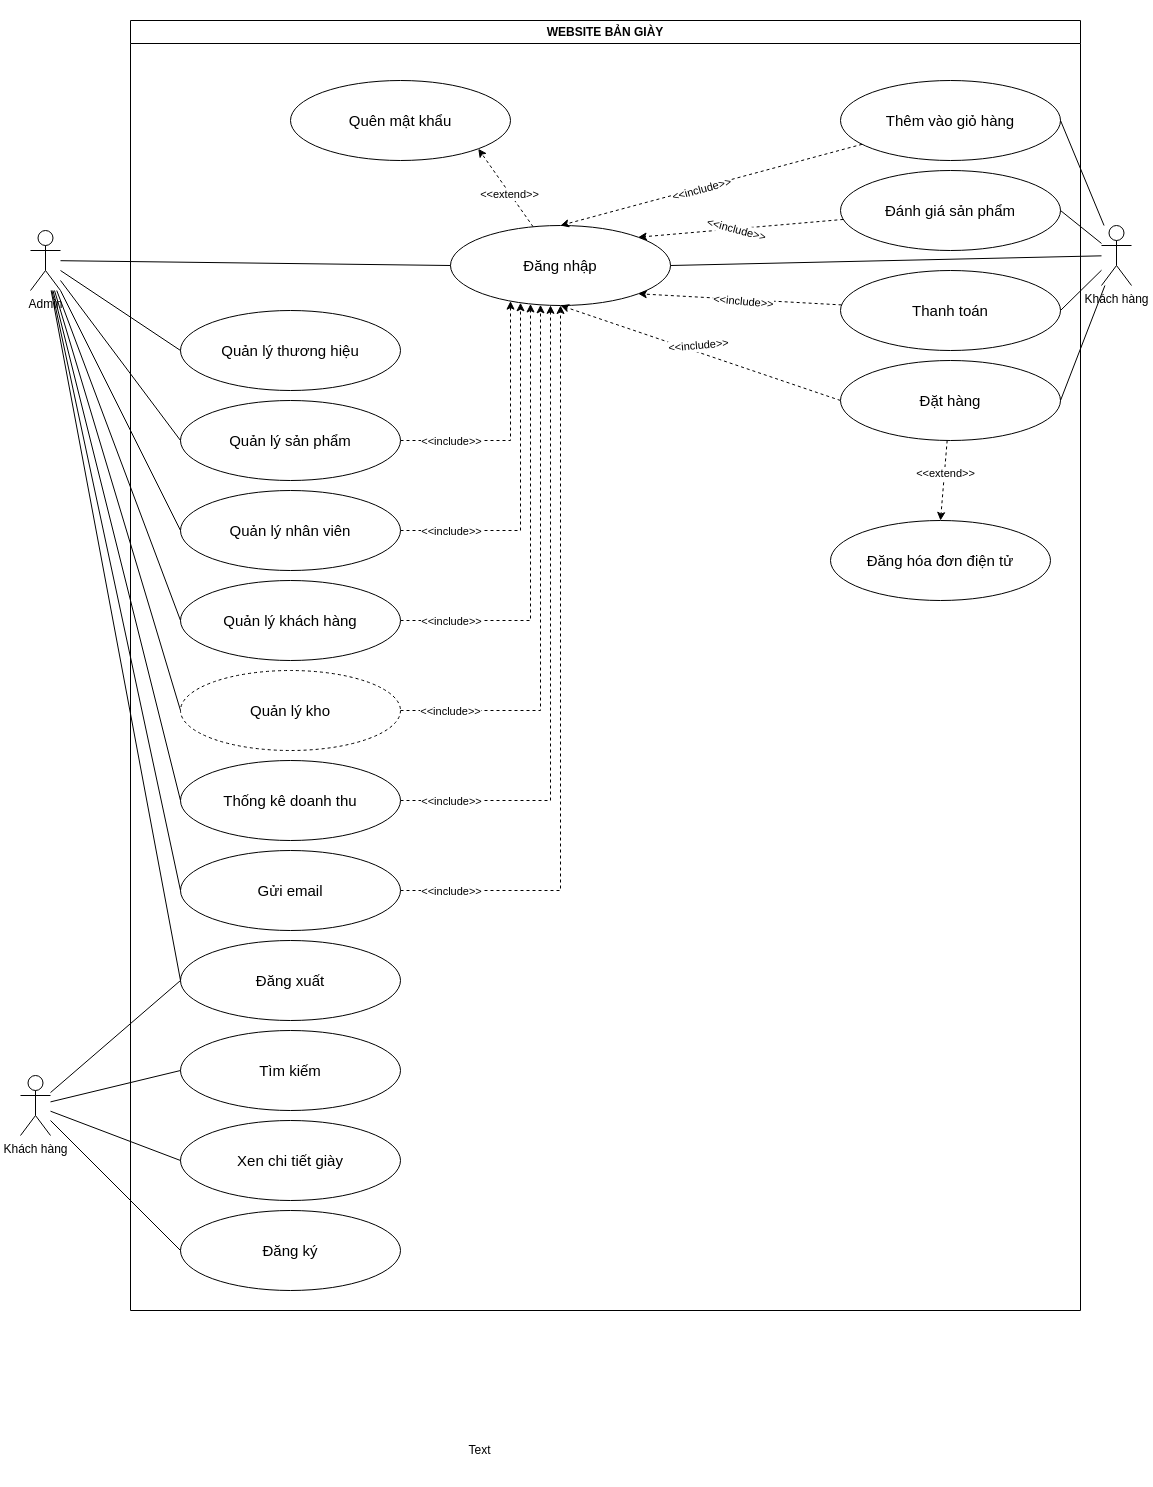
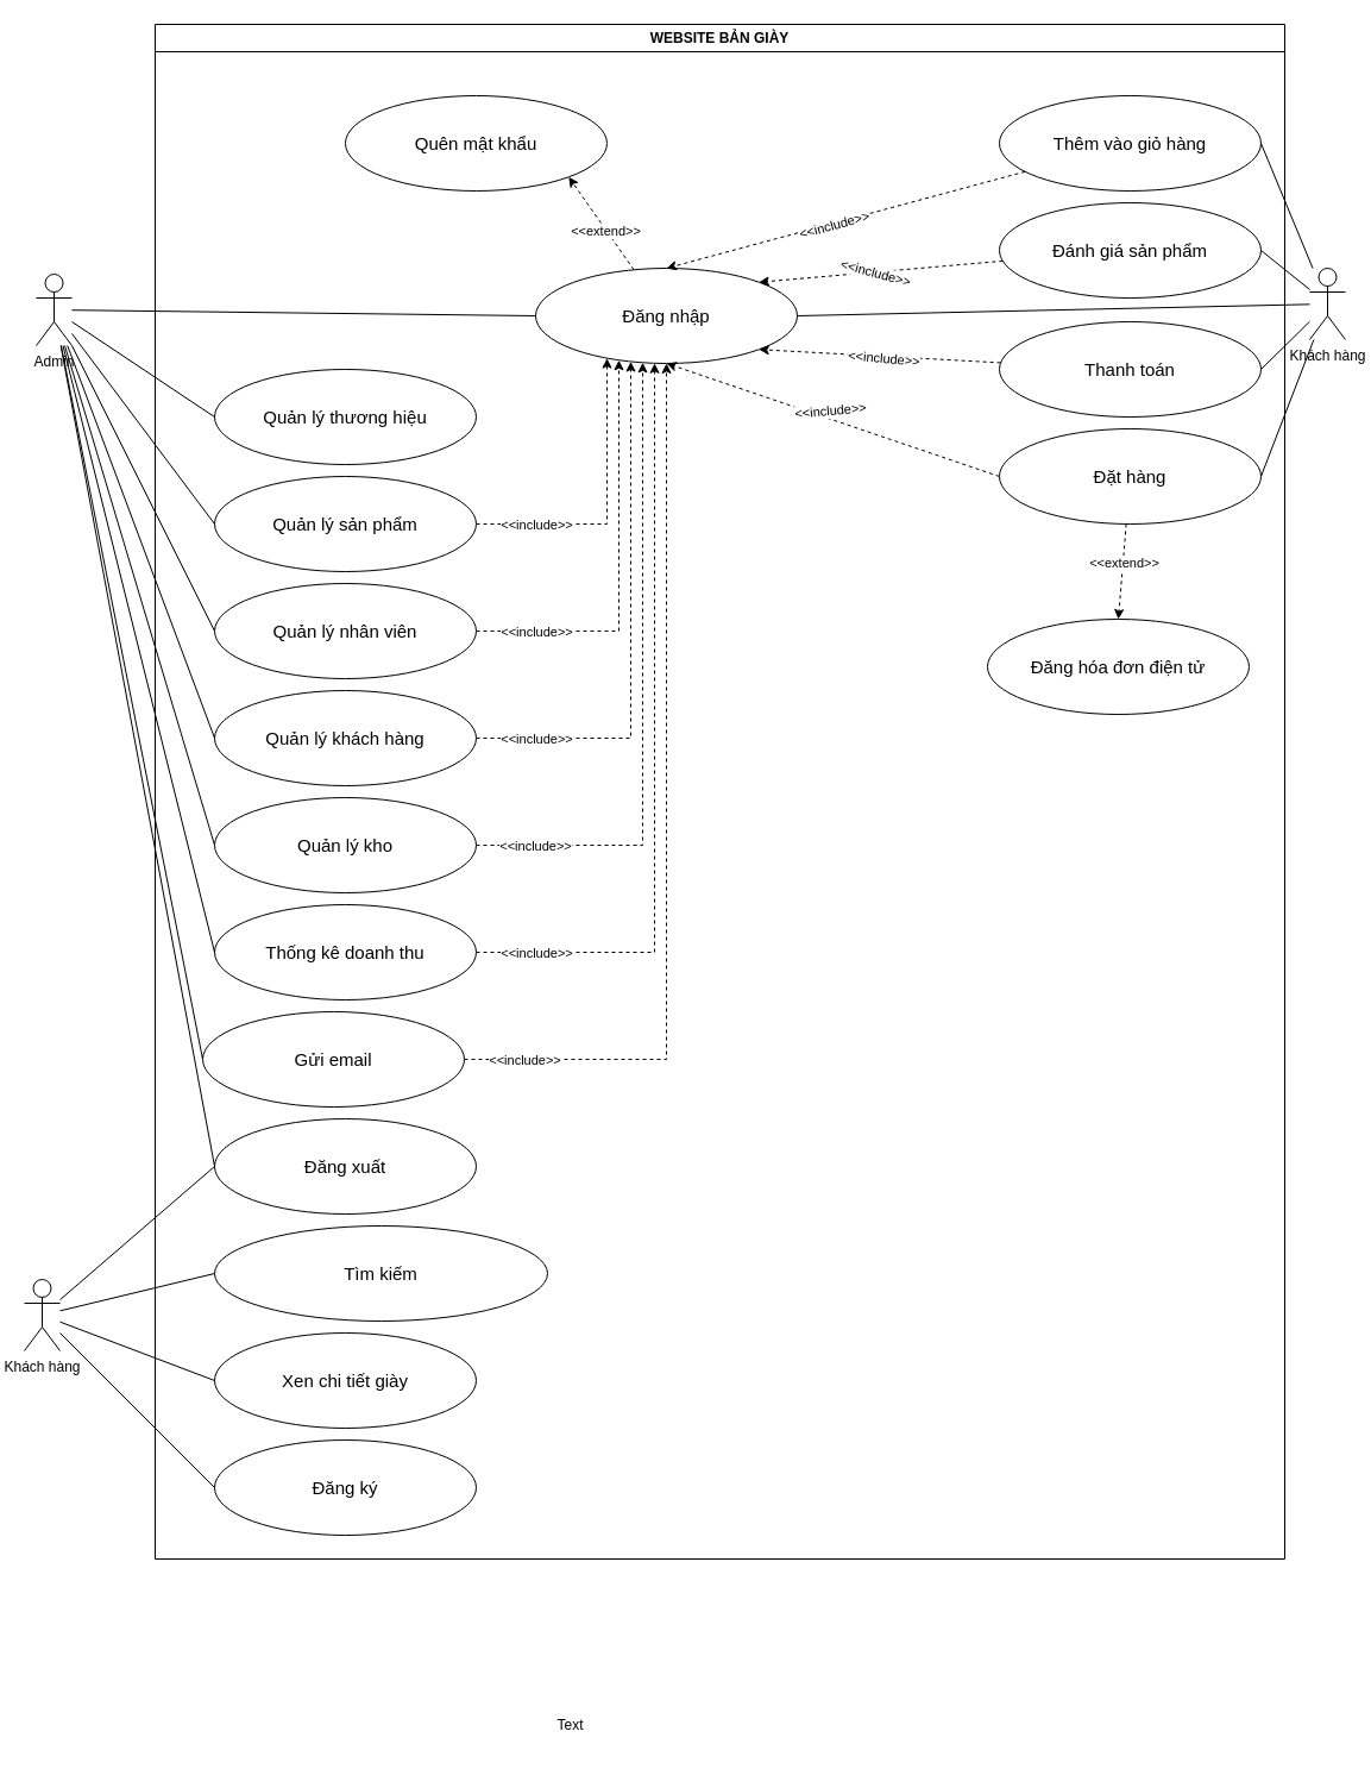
- <mxCell id="38" value="Quản lý kho" style="ellipse;whiteSpace=wrap;html=1;fontSize=15;dashed=1;" parent="2" vertex="1"><mxGeometry x="50" y="650" width="220" height="80" as="geometry" /></mxCell>
+ <mxCell id="38" value="Quản lý kho" style="ellipse;whiteSpace=wrap;html=1;fontSize=15;" parent="2" vertex="1"><mxGeometry x="50" y="650" width="220" height="80" as="geometry" /></mxCell>
- <mxCell id="44" value="Gửi email" style="ellipse;whiteSpace=wrap;html=1;fontSize=15;" parent="2" vertex="1"><mxGeometry x="50" y="830" width="220" height="80" as="geometry" /></mxCell>
+ <mxCell id="44" value="Gửi email" style="ellipse;whiteSpace=wrap;html=1;fontSize=15;" parent="2" vertex="1"><mxGeometry x="40" y="830" width="220" height="80" as="geometry" /></mxCell>
- <mxCell id="5" value="&lt;font style=&quot;font-size: 15px;&quot;&gt;Tìm kiếm&lt;/font&gt;" style="ellipse;whiteSpace=wrap;html=1;" parent="2" vertex="1"><mxGeometry x="50" y="1010" width="220" height="80" as="geometry" /></mxCell>
+ <mxCell id="5" value="&lt;font style=&quot;font-size: 15px;&quot;&gt;Tìm kiếm&lt;/font&gt;" style="ellipse;whiteSpace=wrap;html=1;" parent="2" vertex="1"><mxGeometry x="50" y="1010" width="280" height="80" as="geometry" /></mxCell>
